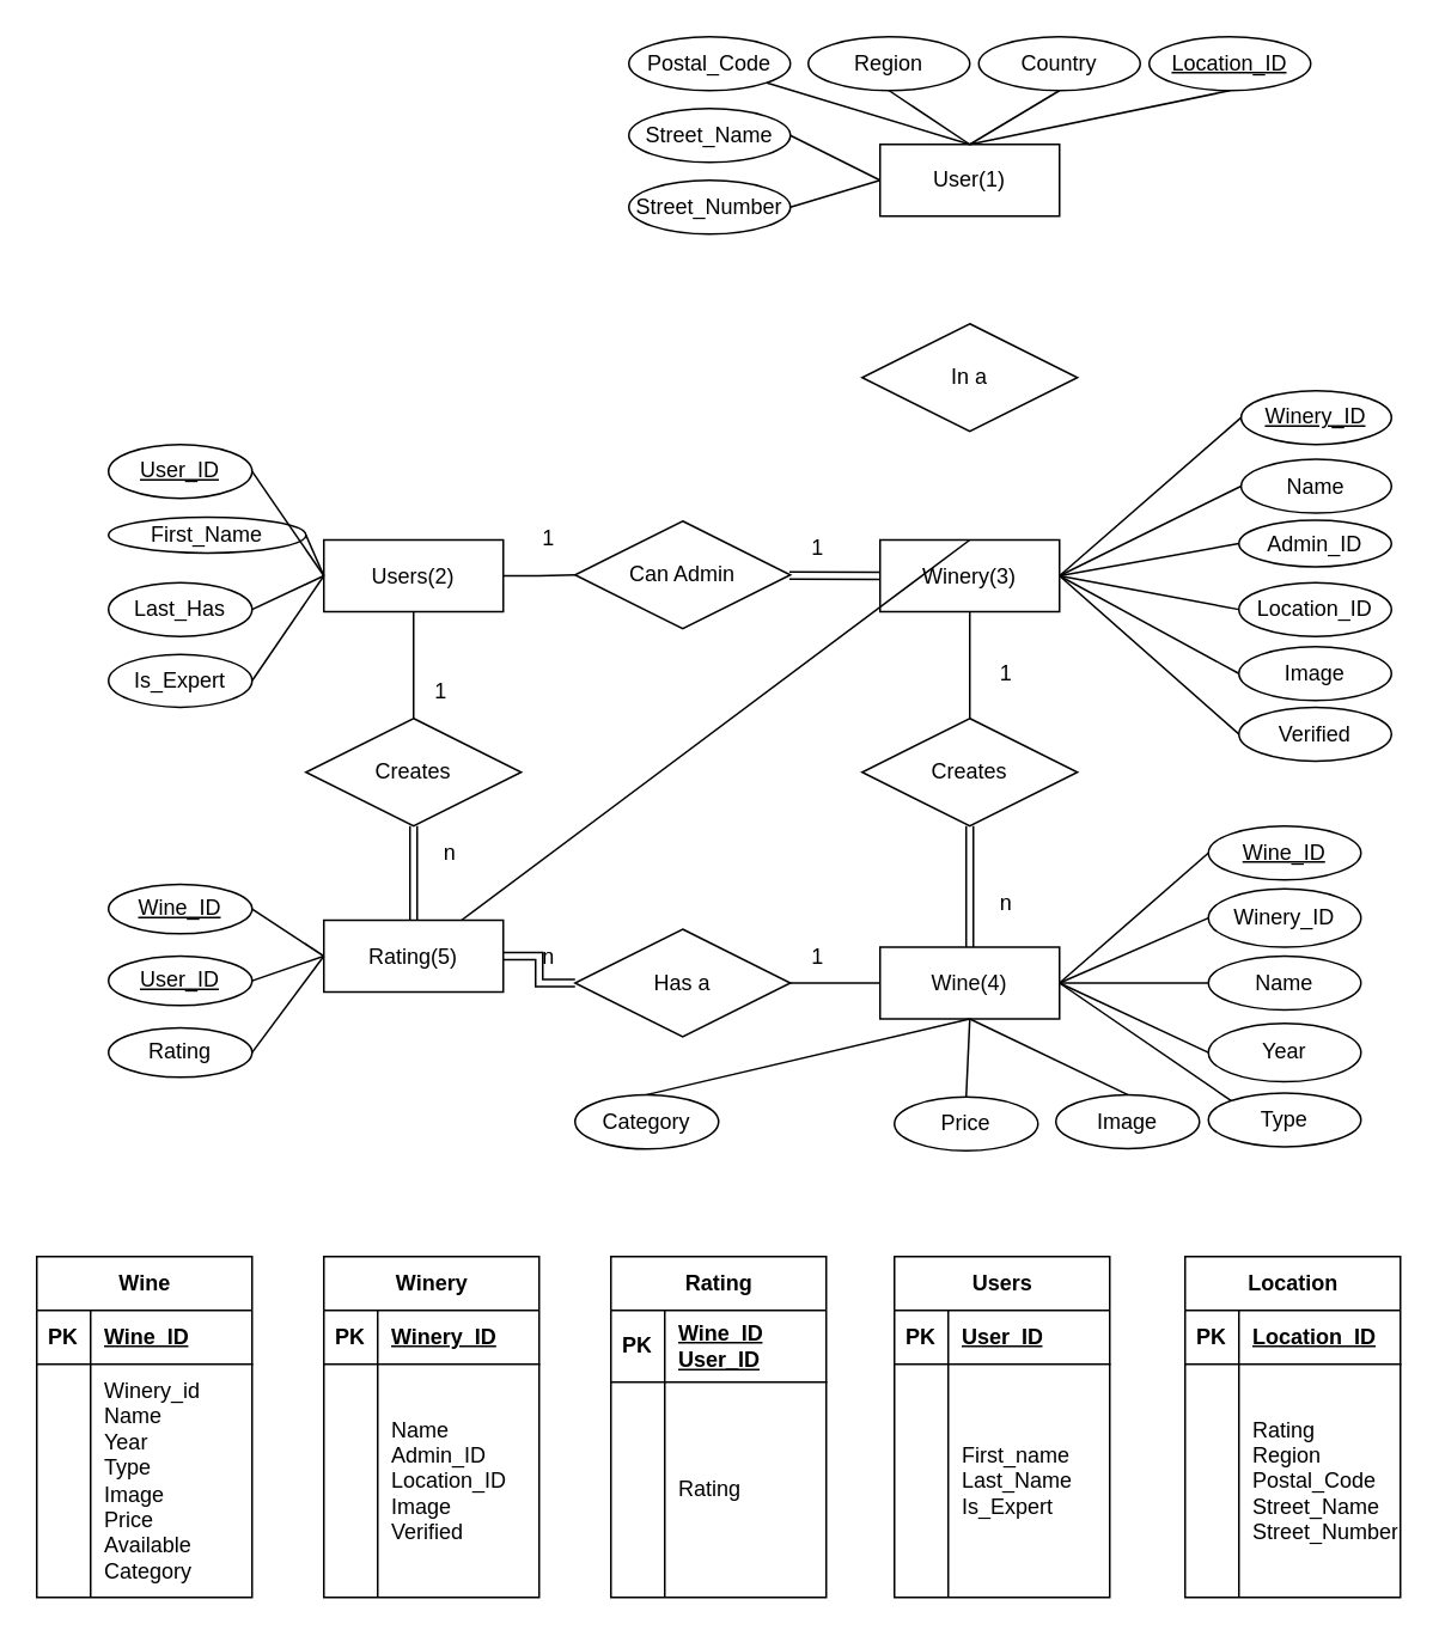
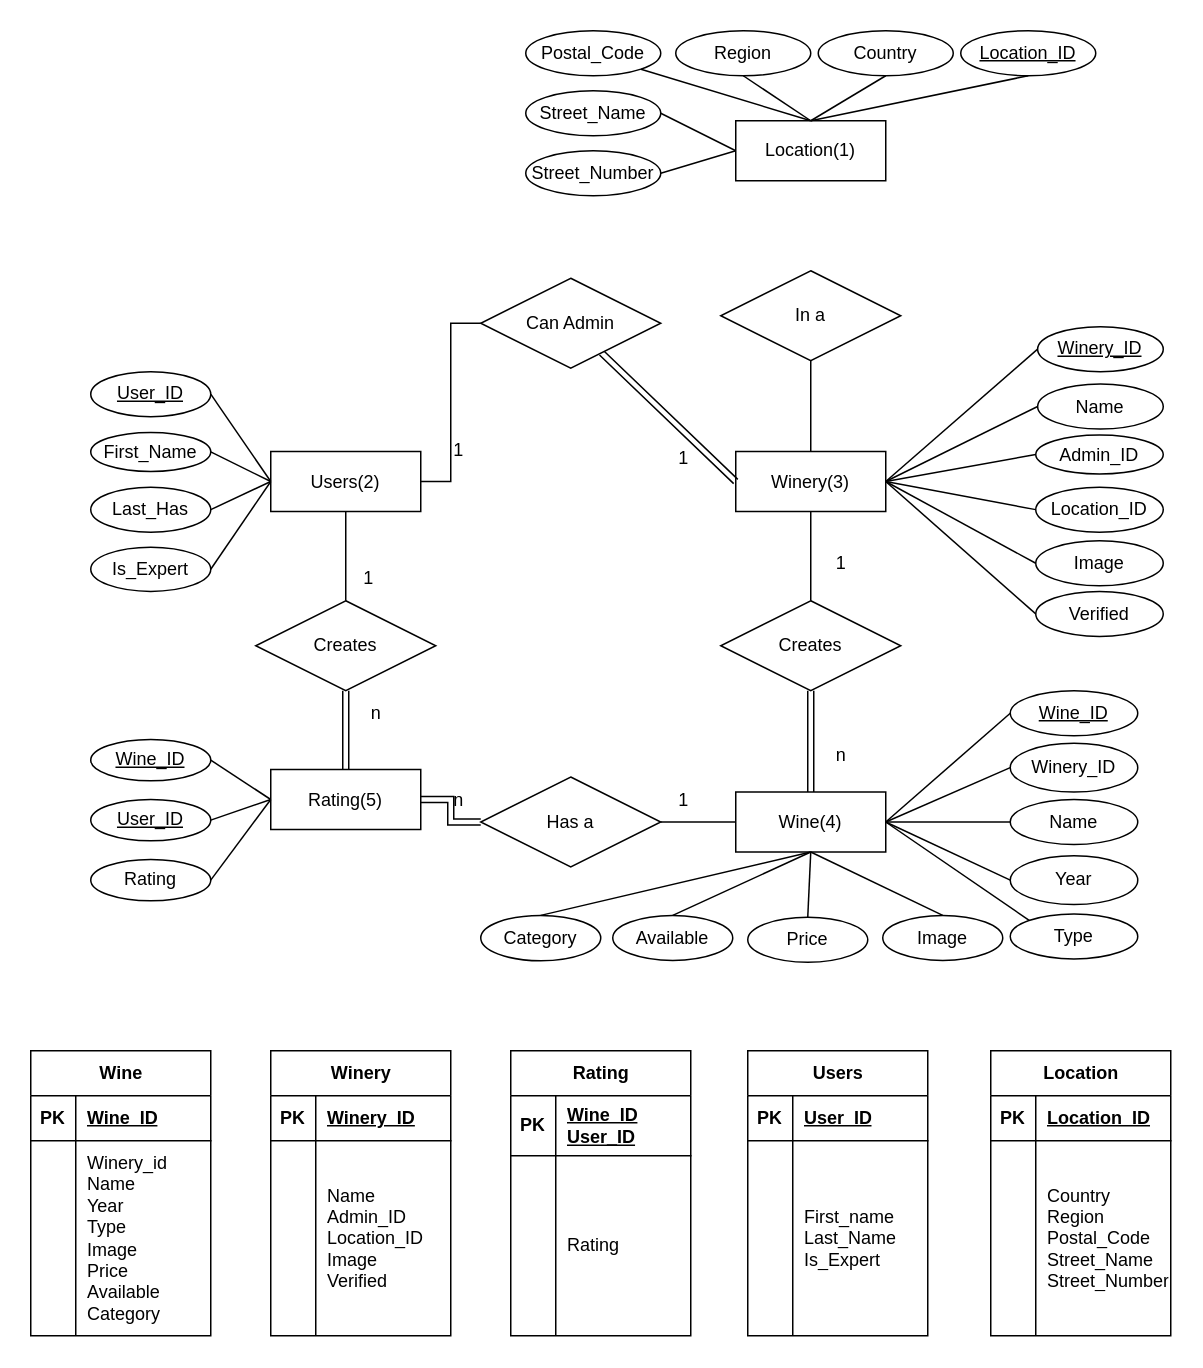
- <mxCell id="21" value="User(1)" style="whiteSpace=wrap;html=1;align=center;" parent="1" vertex="1"><mxGeometry x="490" y="80" width="100" height="40" as="geometry" /></mxCell>
+ <mxCell id="21" value="Location(1)" style="whiteSpace=wrap;html=1;align=center;" parent="1" vertex="1"><mxGeometry x="490" y="80" width="100" height="40" as="geometry" /></mxCell>
- <mxCell id="52" value="First_Name" style="ellipse;whiteSpace=wrap;html=1;align=center;" parent="1" vertex="1"><mxGeometry x="60" y="287.75" width="110" height="20" as="geometry" /></mxCell>
+ <mxCell id="52" value="First_Name" style="ellipse;whiteSpace=wrap;html=1;align=center;" parent="1" vertex="1"><mxGeometry x="60" y="287.75" width="80" height="26" as="geometry" /></mxCell>
- <mxCell id="25" value="Can Admin" style="shape=rhombus;perimeter=rhombusPerimeter;whiteSpace=wrap;html=1;align=center;" parent="1" vertex="1"><mxGeometry x="320" y="290" width="120" height="60" as="geometry" /></mxCell>
+ <mxCell id="25" value="Can Admin" style="shape=rhombus;perimeter=rhombusPerimeter;whiteSpace=wrap;html=1;align=center;" parent="1" vertex="1"><mxGeometry x="320" y="185" width="120" height="60" as="geometry" /></mxCell>
- <mxCell id="28" value="" style="endArrow=none;html=1;exitX=0.5;exitY=0;exitDx=0;exitDy=0;" parent="1" source="4" target="5" edge="1"><mxGeometry width="50" height="50" relative="1" as="geometry"><mxPoint x="470" y="350" as="sourcePoint" /><mxPoint x="520" y="300" as="targetPoint" /></mxGeometry></mxCell>
+ <mxCell id="28" value="" style="endArrow=none;html=1;entryX=0.5;entryY=1;entryDx=0;entryDy=0;exitX=0.5;exitY=0;exitDx=0;exitDy=0;" parent="1" source="4" target="22" edge="1"><mxGeometry width="50" height="50" relative="1" as="geometry"><mxPoint x="470" y="350" as="sourcePoint" /><mxPoint x="520" y="300" as="targetPoint" /></mxGeometry></mxCell>
+ <mxCell id="64" value="" style="endArrow=none;html=1;rounded=0;entryX=0.5;entryY=0;entryDx=0;entryDy=0;exitX=0.5;exitY=1;exitDx=0;exitDy=0;" parent="1" source="3" target="33" edge="1"><mxGeometry relative="1" as="geometry"><mxPoint x="320" y="500" as="sourcePoint" /><mxPoint x="480" y="500" as="targetPoint" /></mxGeometry></mxCell>
+ <mxCell id="33" value="Available" style="ellipse;whiteSpace=wrap;html=1;align=center;" parent="1" vertex="1"><mxGeometry x="408" y="609.75" width="80" height="30" as="geometry" /></mxCell>
- <mxCell id="107" value="Rating&lt;br&gt;Region&lt;br&gt;Postal_Code&lt;br&gt;Street_Name&lt;br&gt;Street_Number" style="shape=partialRectangle;connectable=0;fillColor=none;top=0;left=0;bottom=0;right=0;align=left;spacingLeft=6;overflow=hidden;whiteSpace=wrap;html=1;" parent="105" vertex="1"><mxGeometry x="30" width="90" height="130" as="geometry"><mxRectangle width="90" height="130" as="alternateBounds" /></mxGeometry></mxCell>
+ <mxCell id="107" value="Country&lt;br&gt;Region&lt;br&gt;Postal_Code&lt;br&gt;Street_Name&lt;br&gt;Street_Number" style="shape=partialRectangle;connectable=0;fillColor=none;top=0;left=0;bottom=0;right=0;align=left;spacingLeft=6;overflow=hidden;whiteSpace=wrap;html=1;" parent="105" vertex="1"><mxGeometry x="30" width="90" height="130" as="geometry"><mxRectangle width="90" height="130" as="alternateBounds" /></mxGeometry></mxCell>
